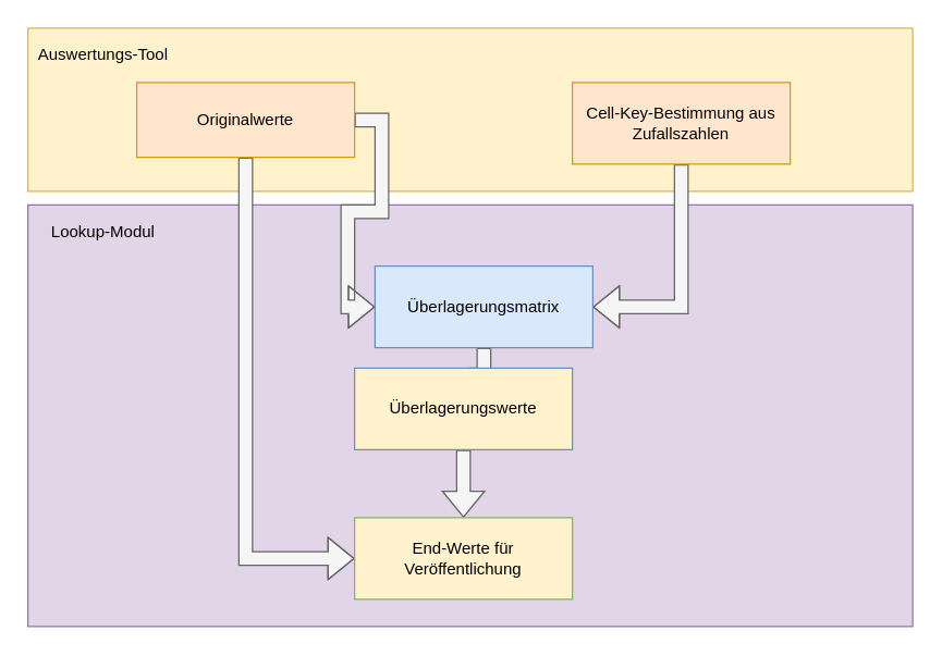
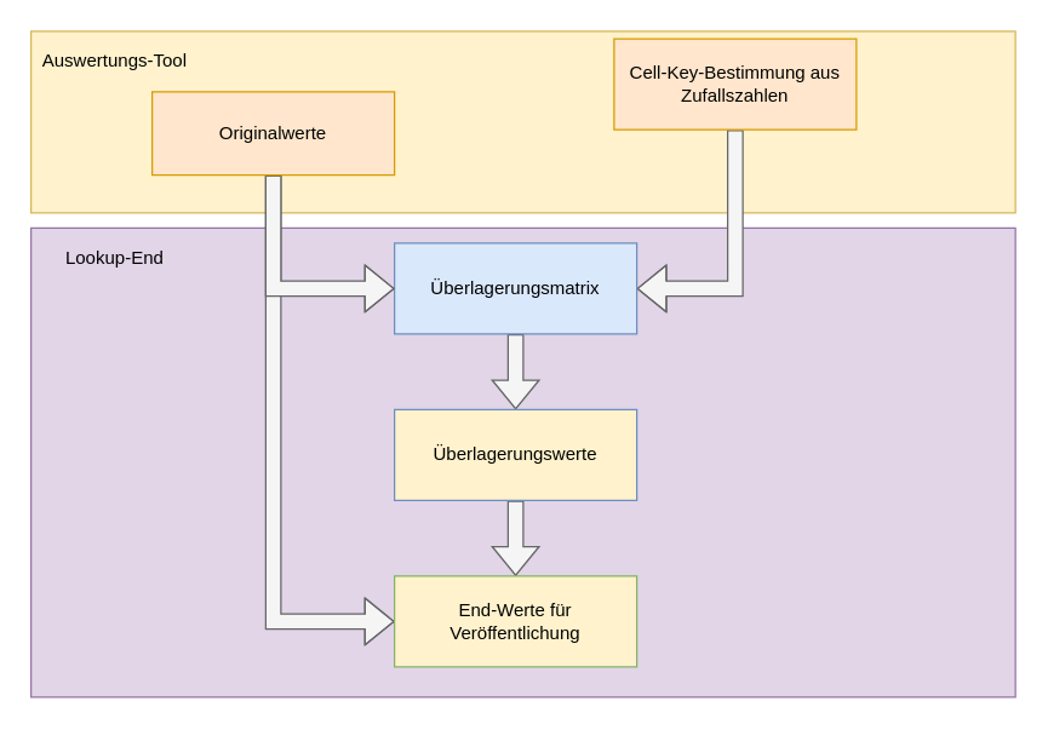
- <mxCell id="5" value="Cell-Key-Bestimmung aus Zufallszahlen" style="rounded=0;whiteSpace=wrap;html=1;fillColor=#ffe6cc;strokeColor=#d79b00;" vertex="1" parent="1"><mxGeometry x="420" y="60" width="160" height="60" as="geometry" /></mxCell>
+ <mxCell id="5" value="Cell-Key-Bestimmung aus Zufallszahlen" style="rounded=0;whiteSpace=wrap;html=1;fillColor=#ffe6cc;strokeColor=#d79b00;" vertex="1" parent="1"><mxGeometry x="405" y="25" width="160" height="60" as="geometry" /></mxCell>
- <mxCell id="15" value="Lookup-Modul" style="text;html=1;resizable=0;autosize=1;align=center;verticalAlign=middle;points=[];fillColor=none;strokeColor=none;rounded=0;" vertex="1" parent="1"><mxGeometry x="30" y="160" width="90" height="20" as="geometry" /></mxCell>
+ <mxCell id="15" value="Lookup-End" style="text;html=1;resizable=0;autosize=1;align=center;verticalAlign=middle;points=[];fillColor=none;strokeColor=none;rounded=0;" vertex="1" parent="1"><mxGeometry x="30" y="160" width="90" height="20" as="geometry" /></mxCell>
- <mxCell id="7" value="Überlagerungsmatrix" style="rounded=0;whiteSpace=wrap;html=1;fillColor=#dae8fc;strokeColor=#6c8ebf;" vertex="1" parent="1"><mxGeometry x="275" y="195" width="160" height="60" as="geometry" /></mxCell>
+ <mxCell id="7" value="Überlagerungsmatrix" style="rounded=0;whiteSpace=wrap;html=1;fillColor=#dae8fc;strokeColor=#6c8ebf;" vertex="1" parent="1"><mxGeometry x="260" y="160" width="160" height="60" as="geometry" /></mxCell>
